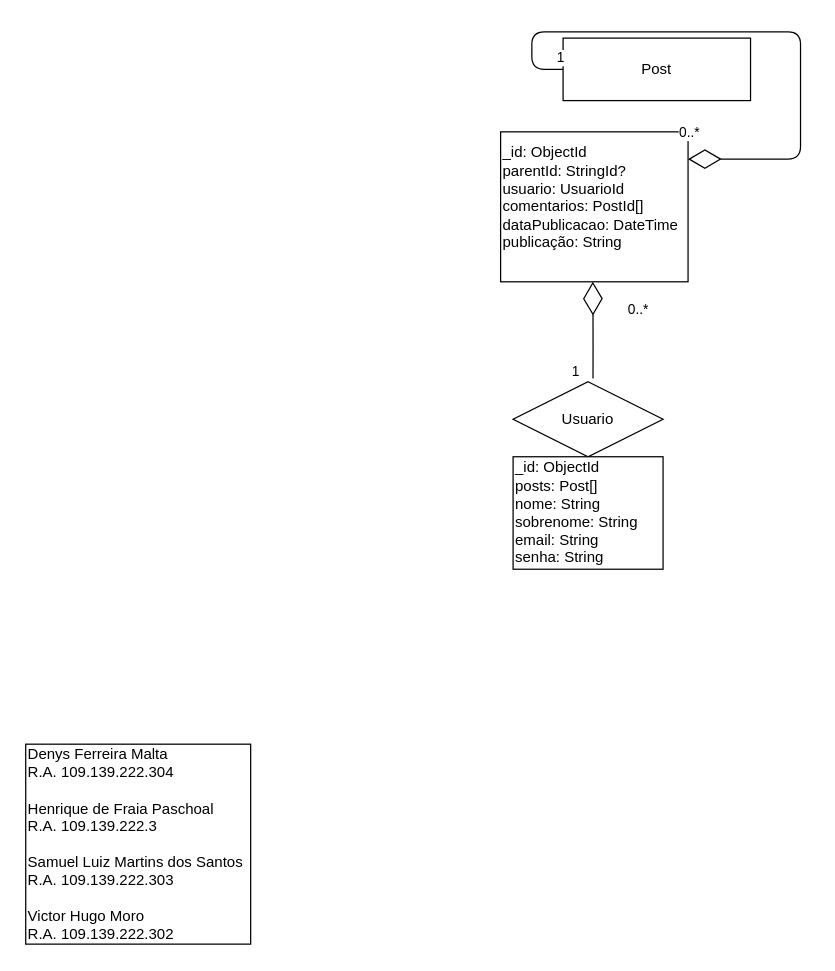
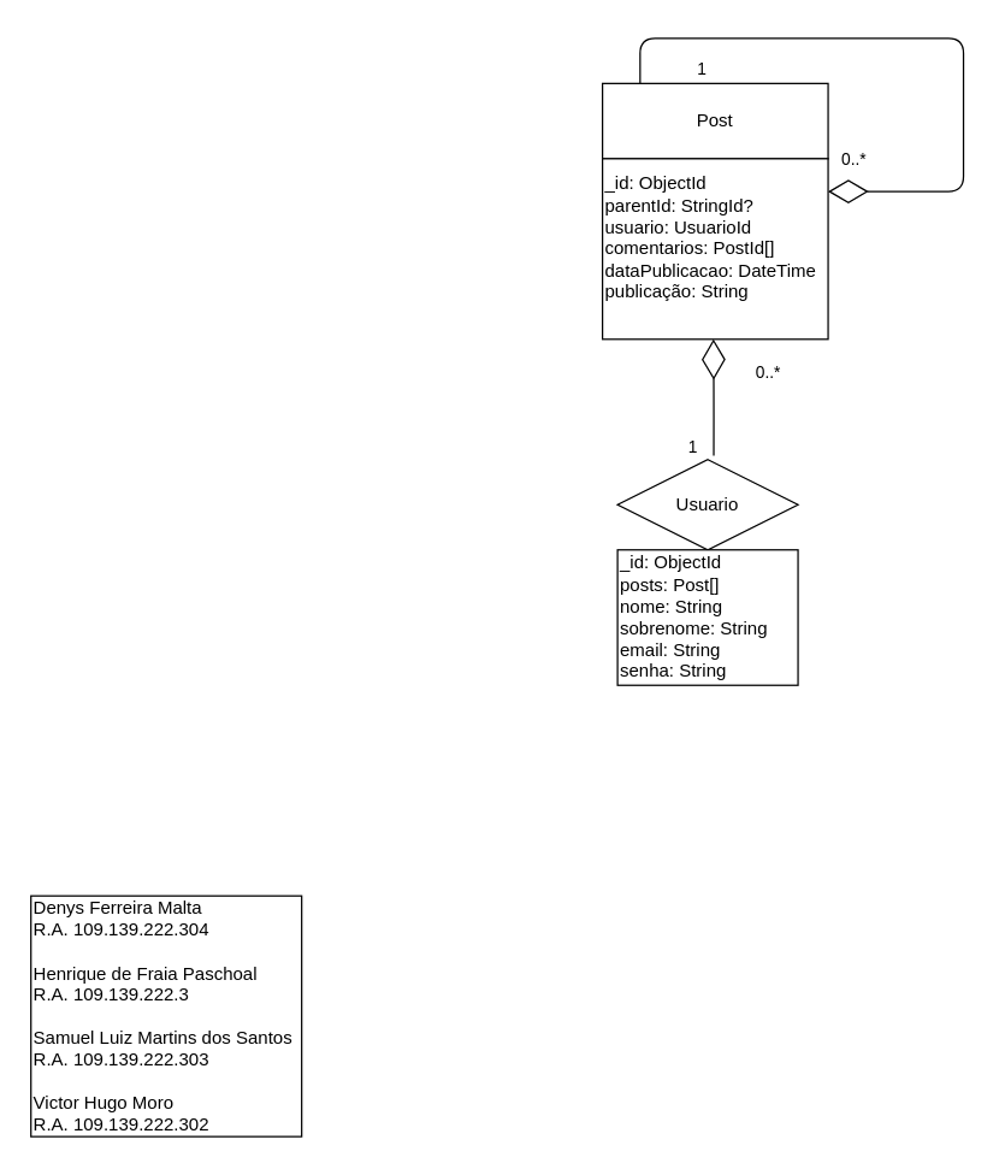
- <mxCell id="3" value="Post" style="rounded=0;whiteSpace=wrap;html=1;" parent="1" vertex="1"><mxGeometry x="450" y="25" width="150" height="50" as="geometry" /></mxCell>
+ <mxCell id="3" value="Post" style="rounded=0;whiteSpace=wrap;html=1;" parent="1" vertex="1"><mxGeometry x="400" y="50" width="150" height="50" as="geometry" /></mxCell>
